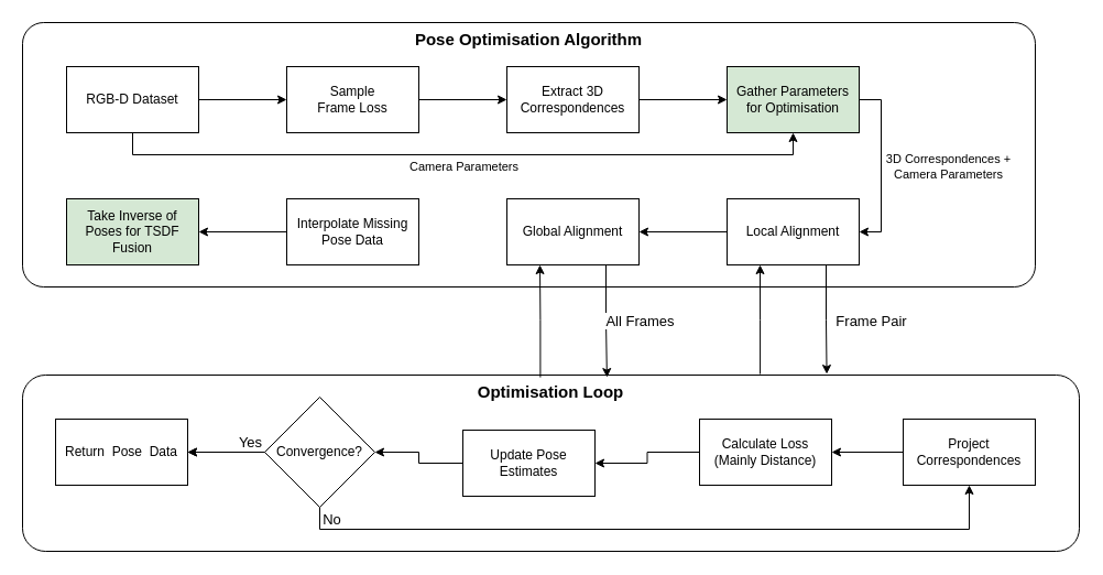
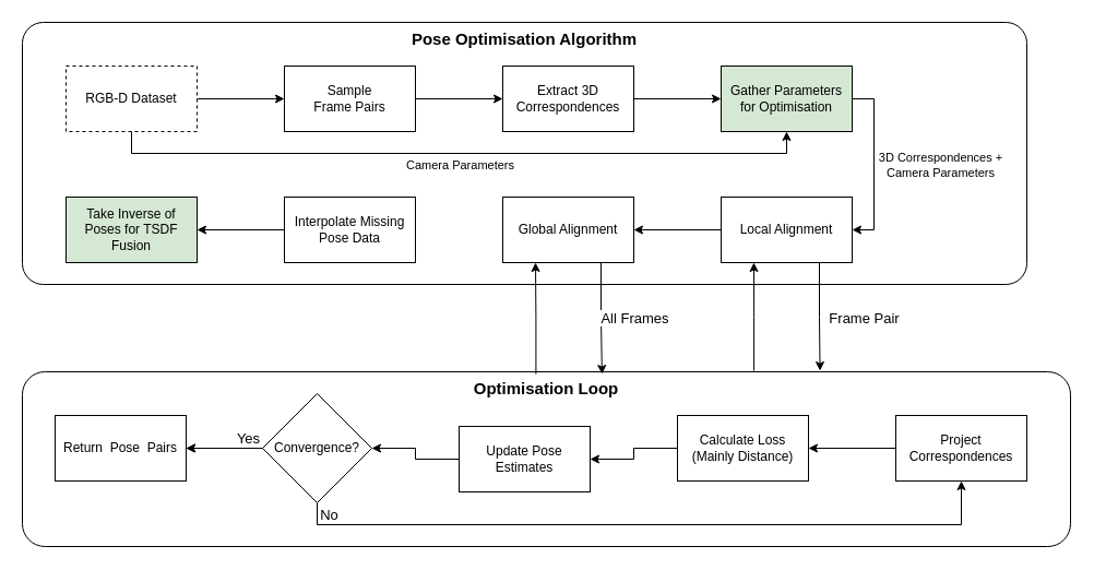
- <mxCell id="24" value="RGB-D Dataset" style="whiteSpace=wrap;html=1;" vertex="1" parent="18"><mxGeometry x="40" y="40" width="120" height="60" as="geometry" /></mxCell>
+ <mxCell id="24" value="RGB-D Dataset" style="whiteSpace=wrap;html=1;dashed=1;" vertex="1" parent="18"><mxGeometry x="40" y="40" width="120" height="60" as="geometry" /></mxCell>
- <mxCell id="20" value="Sample &lt;br&gt;Frame Loss" style="rounded=0;whiteSpace=wrap;html=1;" vertex="1" parent="18"><mxGeometry x="240" y="40" width="120" height="60" as="geometry" /></mxCell>
+ <mxCell id="20" value="Sample &lt;br&gt;Frame Pairs" style="rounded=0;whiteSpace=wrap;html=1;" vertex="1" parent="18"><mxGeometry x="240" y="40" width="120" height="60" as="geometry" /></mxCell>
- <mxCell id="13" value="Return &amp;nbsp;Pose &amp;nbsp;Data" style="whiteSpace=wrap;html=1;" vertex="1" parent="2"><mxGeometry x="30" y="40" width="120" height="60" as="geometry" /></mxCell>
+ <mxCell id="13" value="Return &amp;nbsp;Pose &amp;nbsp;Pairs" style="whiteSpace=wrap;html=1;" vertex="1" parent="2"><mxGeometry x="30" y="40" width="120" height="60" as="geometry" /></mxCell>
- <mxCell id="5" value="Calculate Loss&lt;br&gt;(Mainly Distance)" style="whiteSpace=wrap;html=1;" vertex="1" parent="2"><mxGeometry x="615" y="40" width="120" height="60" as="geometry" /></mxCell>
+ <mxCell id="5" value="Calculate Loss&lt;br&gt;(Mainly Distance)" style="whiteSpace=wrap;html=1;" vertex="1" parent="2"><mxGeometry x="600" y="40" width="120" height="60" as="geometry" /></mxCell>
